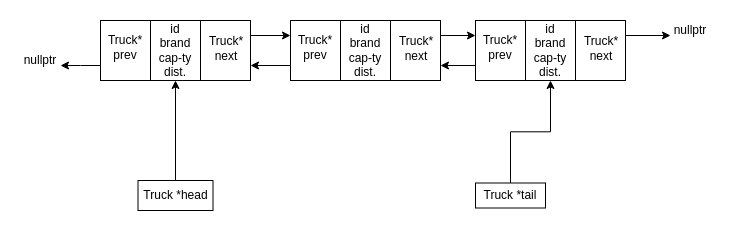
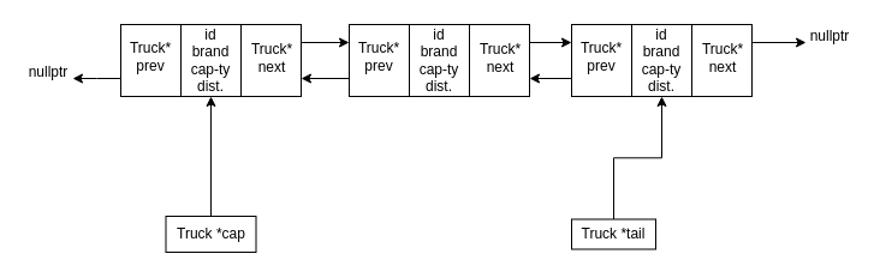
- <mxCell id="20" value="Truck *head" style="rounded=0;whiteSpace=wrap;html=1;" vertex="1" parent="1"><mxGeometry x="137.5" y="180" width="75" height="30" as="geometry" /></mxCell>
+ <mxCell id="20" value="Truck *cap" style="rounded=0;whiteSpace=wrap;html=1;" vertex="1" parent="1"><mxGeometry x="137.5" y="180" width="75" height="30" as="geometry" /></mxCell>
